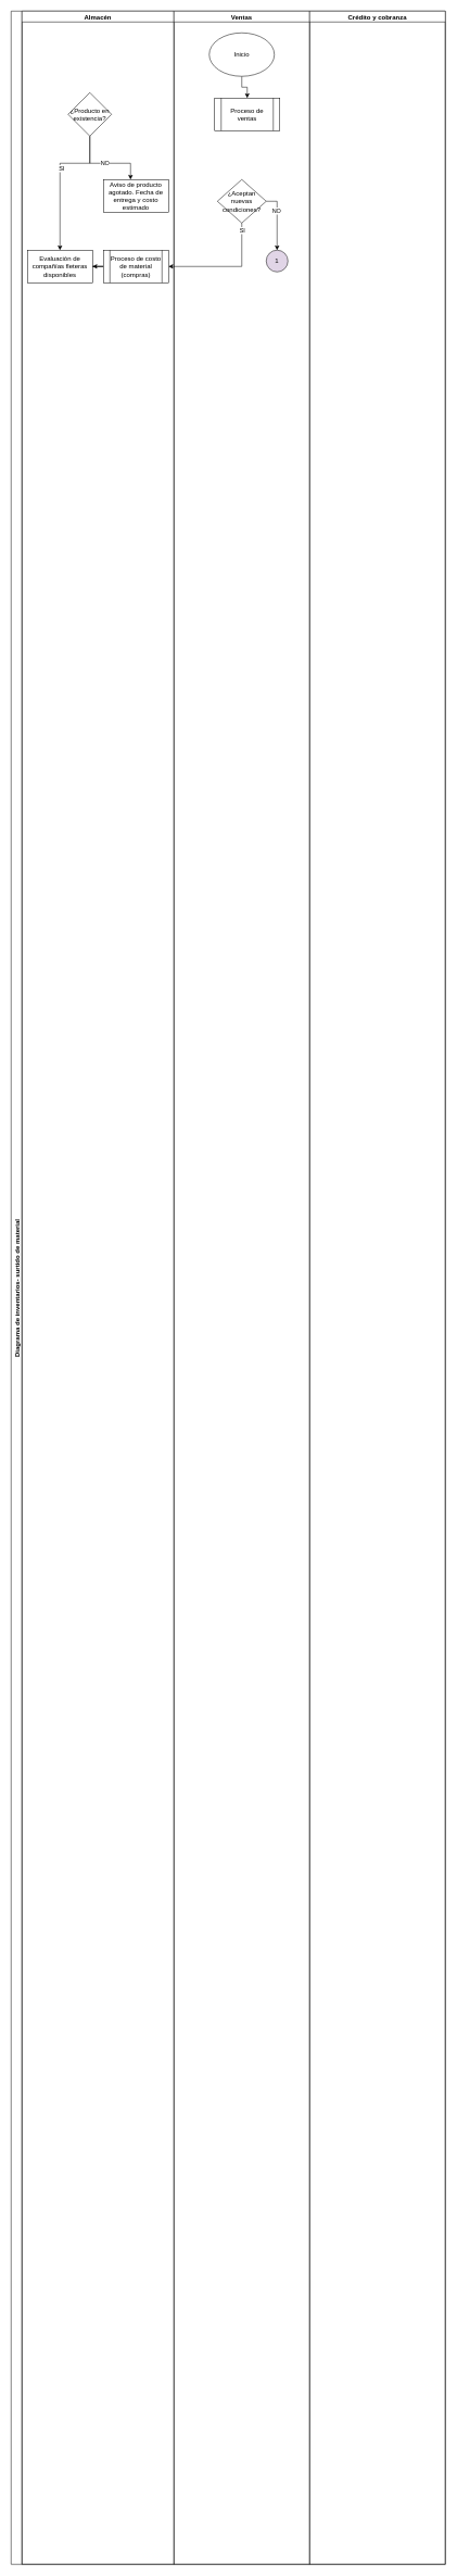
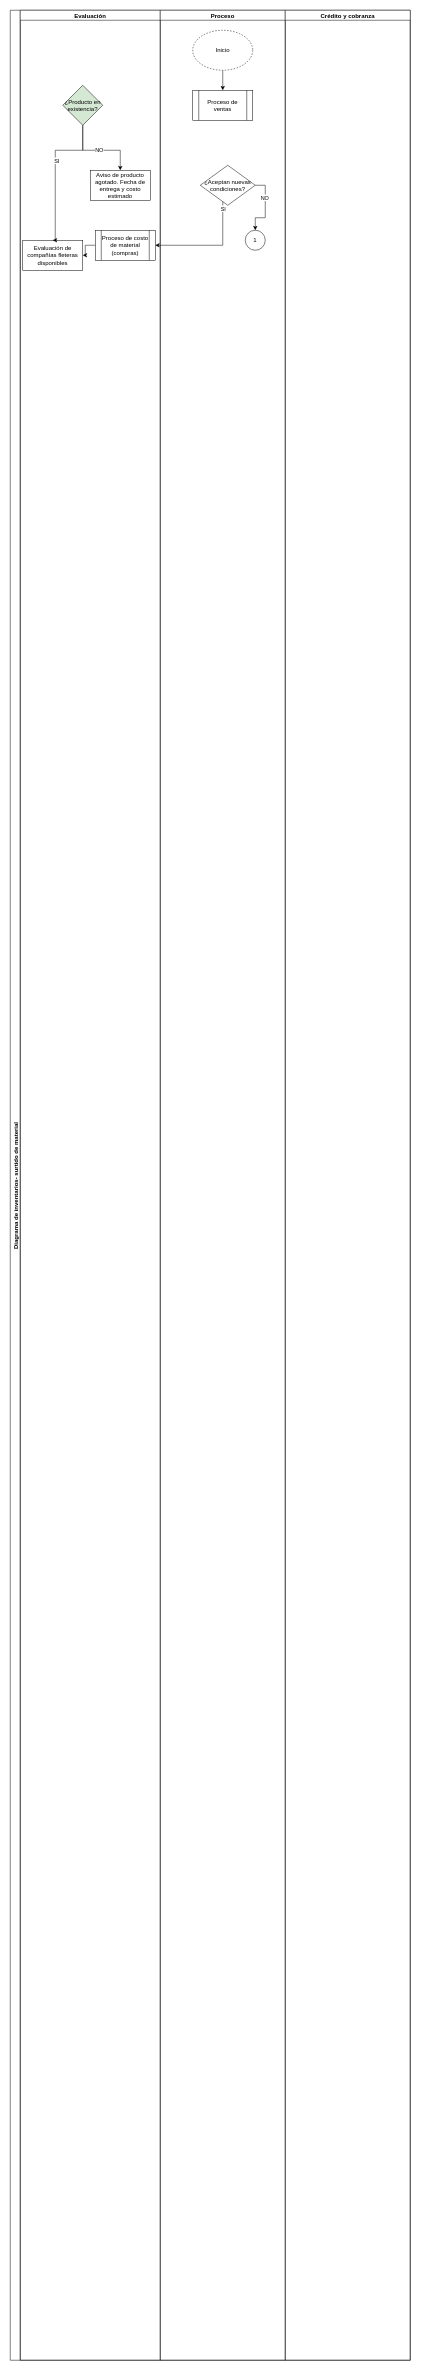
- <mxCell id="3" value="Almacén" style="swimlane;startSize=20;" vertex="1" parent="2"><mxGeometry x="20" width="280" height="4700" as="geometry" /></mxCell>
+ <mxCell id="3" value="Evaluación" style="swimlane;startSize=20;" vertex="1" parent="2"><mxGeometry x="20" width="280" height="4700" as="geometry" /></mxCell>
- <mxCell id="12" value="Ventas" style="swimlane;startSize=20;aspect=fixed;" vertex="1" parent="2"><mxGeometry x="300" width="250" height="4700" as="geometry" /></mxCell>
+ <mxCell id="12" value="Proceso" style="swimlane;startSize=20;aspect=fixed;" vertex="1" parent="2"><mxGeometry x="300" width="250" height="4700" as="geometry" /></mxCell>
- <mxCell id="14" value="Inicio" style="ellipse;whiteSpace=wrap;html=1;" vertex="1" parent="12"><mxGeometry x="65" y="40" width="120" height="80" as="geometry" /></mxCell>
+ <mxCell id="14" value="Inicio" style="ellipse;whiteSpace=wrap;html=1;dashed=1;" vertex="1" parent="12"><mxGeometry x="65" y="40" width="120" height="80" as="geometry" /></mxCell>
- <mxCell id="4" value="¿Producto en existencia?" style="rhombus;whiteSpace=wrap;html=1;" vertex="1" parent="3"><mxGeometry x="85" y="150" width="80" height="80" as="geometry" /></mxCell>
+ <mxCell id="4" value="¿Producto en existencia?" style="rhombus;whiteSpace=wrap;html=1;fillColor=#d5e8d4;" vertex="1" parent="3"><mxGeometry x="85" y="150" width="80" height="80" as="geometry" /></mxCell>
- <mxCell id="15" value="Proceso de ventas" style="shape=process;whiteSpace=wrap;html=1;backgroundOutline=1;" vertex="1" parent="12"><mxGeometry x="75" y="160" width="120" height="60" as="geometry" /></mxCell>
+ <mxCell id="15" value="Proceso de ventas" style="shape=process;whiteSpace=wrap;html=1;backgroundOutline=1;" vertex="1" parent="12"><mxGeometry x="65" y="160" width="120" height="60" as="geometry" /></mxCell>
- <mxCell id="8" value="Aviso de producto agotado. Fecha de entrega y costo estimado" style="whiteSpace=wrap;html=1;" vertex="1" parent="3"><mxGeometry x="150" y="310" width="120" height="60" as="geometry" /></mxCell>
+ <mxCell id="8" value="Aviso de producto agotado. Fecha de entrega y costo estimado" style="whiteSpace=wrap;html=1;" vertex="1" parent="3"><mxGeometry x="140" y="320" width="120" height="60" as="geometry" /></mxCell>
- <mxCell id="18" value="¿Aceptan nuevas condiciones?" style="rhombus;whiteSpace=wrap;html=1;" vertex="1" parent="12"><mxGeometry x="80" y="310" width="90" height="80" as="geometry" /></mxCell>
+ <mxCell id="18" value="¿Aceptan nuevas condiciones?" style="rhombus;whiteSpace=wrap;html=1;" vertex="1" parent="12"><mxGeometry x="80" y="310" width="110" height="80" as="geometry" /></mxCell>
- <mxCell id="19" value="1" style="ellipse;whiteSpace=wrap;html=1;aspect=fixed;fillColor=#e1d5e7;" vertex="1" parent="12"><mxGeometry x="170" y="440" width="40" height="40" as="geometry" /></mxCell>
+ <mxCell id="19" value="1" style="ellipse;whiteSpace=wrap;html=1;aspect=fixed;" vertex="1" parent="12"><mxGeometry x="170" y="440" width="40" height="40" as="geometry" /></mxCell>
- <mxCell id="5" value="Evaluación de compañías fleteras disponibles" style="whiteSpace=wrap;html=1;" vertex="1" parent="3"><mxGeometry x="10" y="440" width="120" height="60" as="geometry" /></mxCell>
+ <mxCell id="5" value="Evaluación de compañías fleteras disponibles" style="whiteSpace=wrap;html=1;" vertex="1" parent="3"><mxGeometry x="5" y="460" width="120" height="60" as="geometry" /></mxCell>
